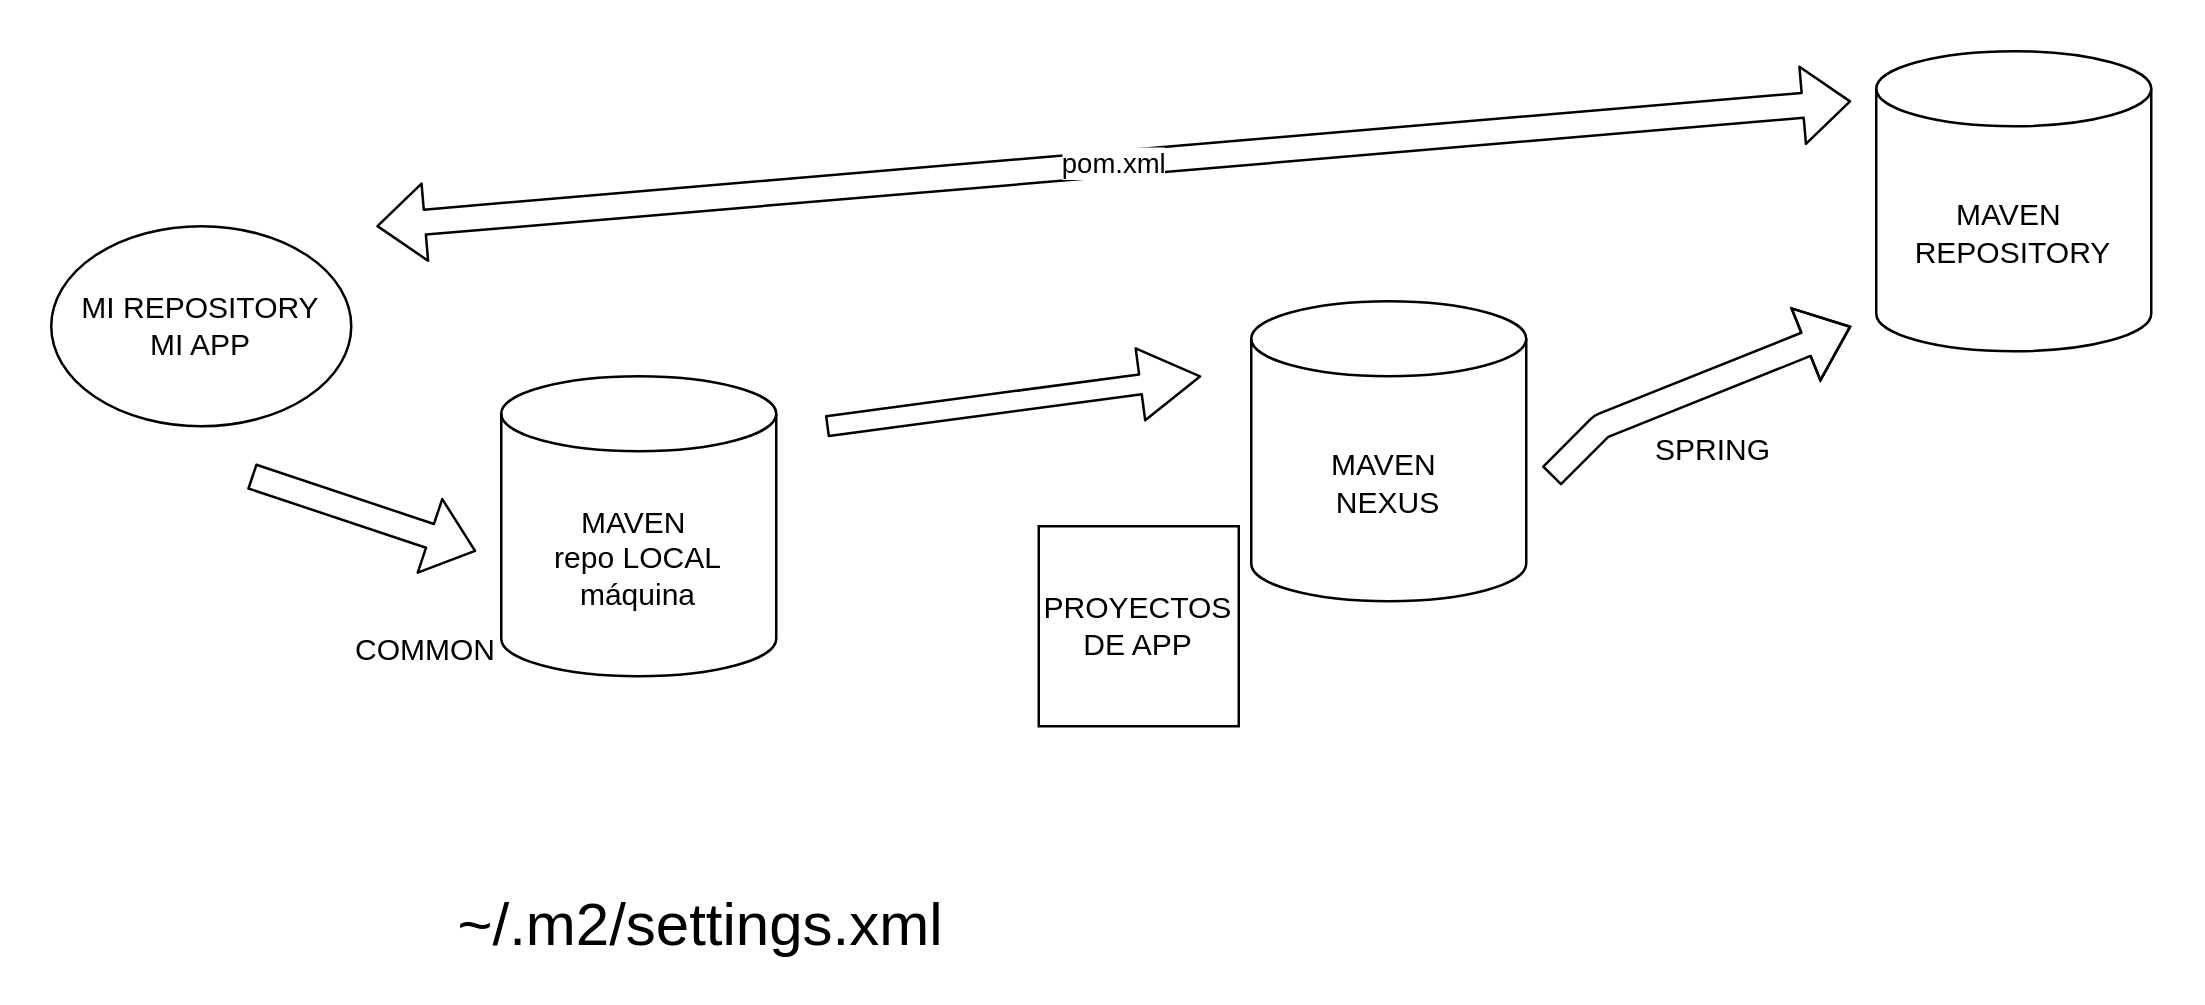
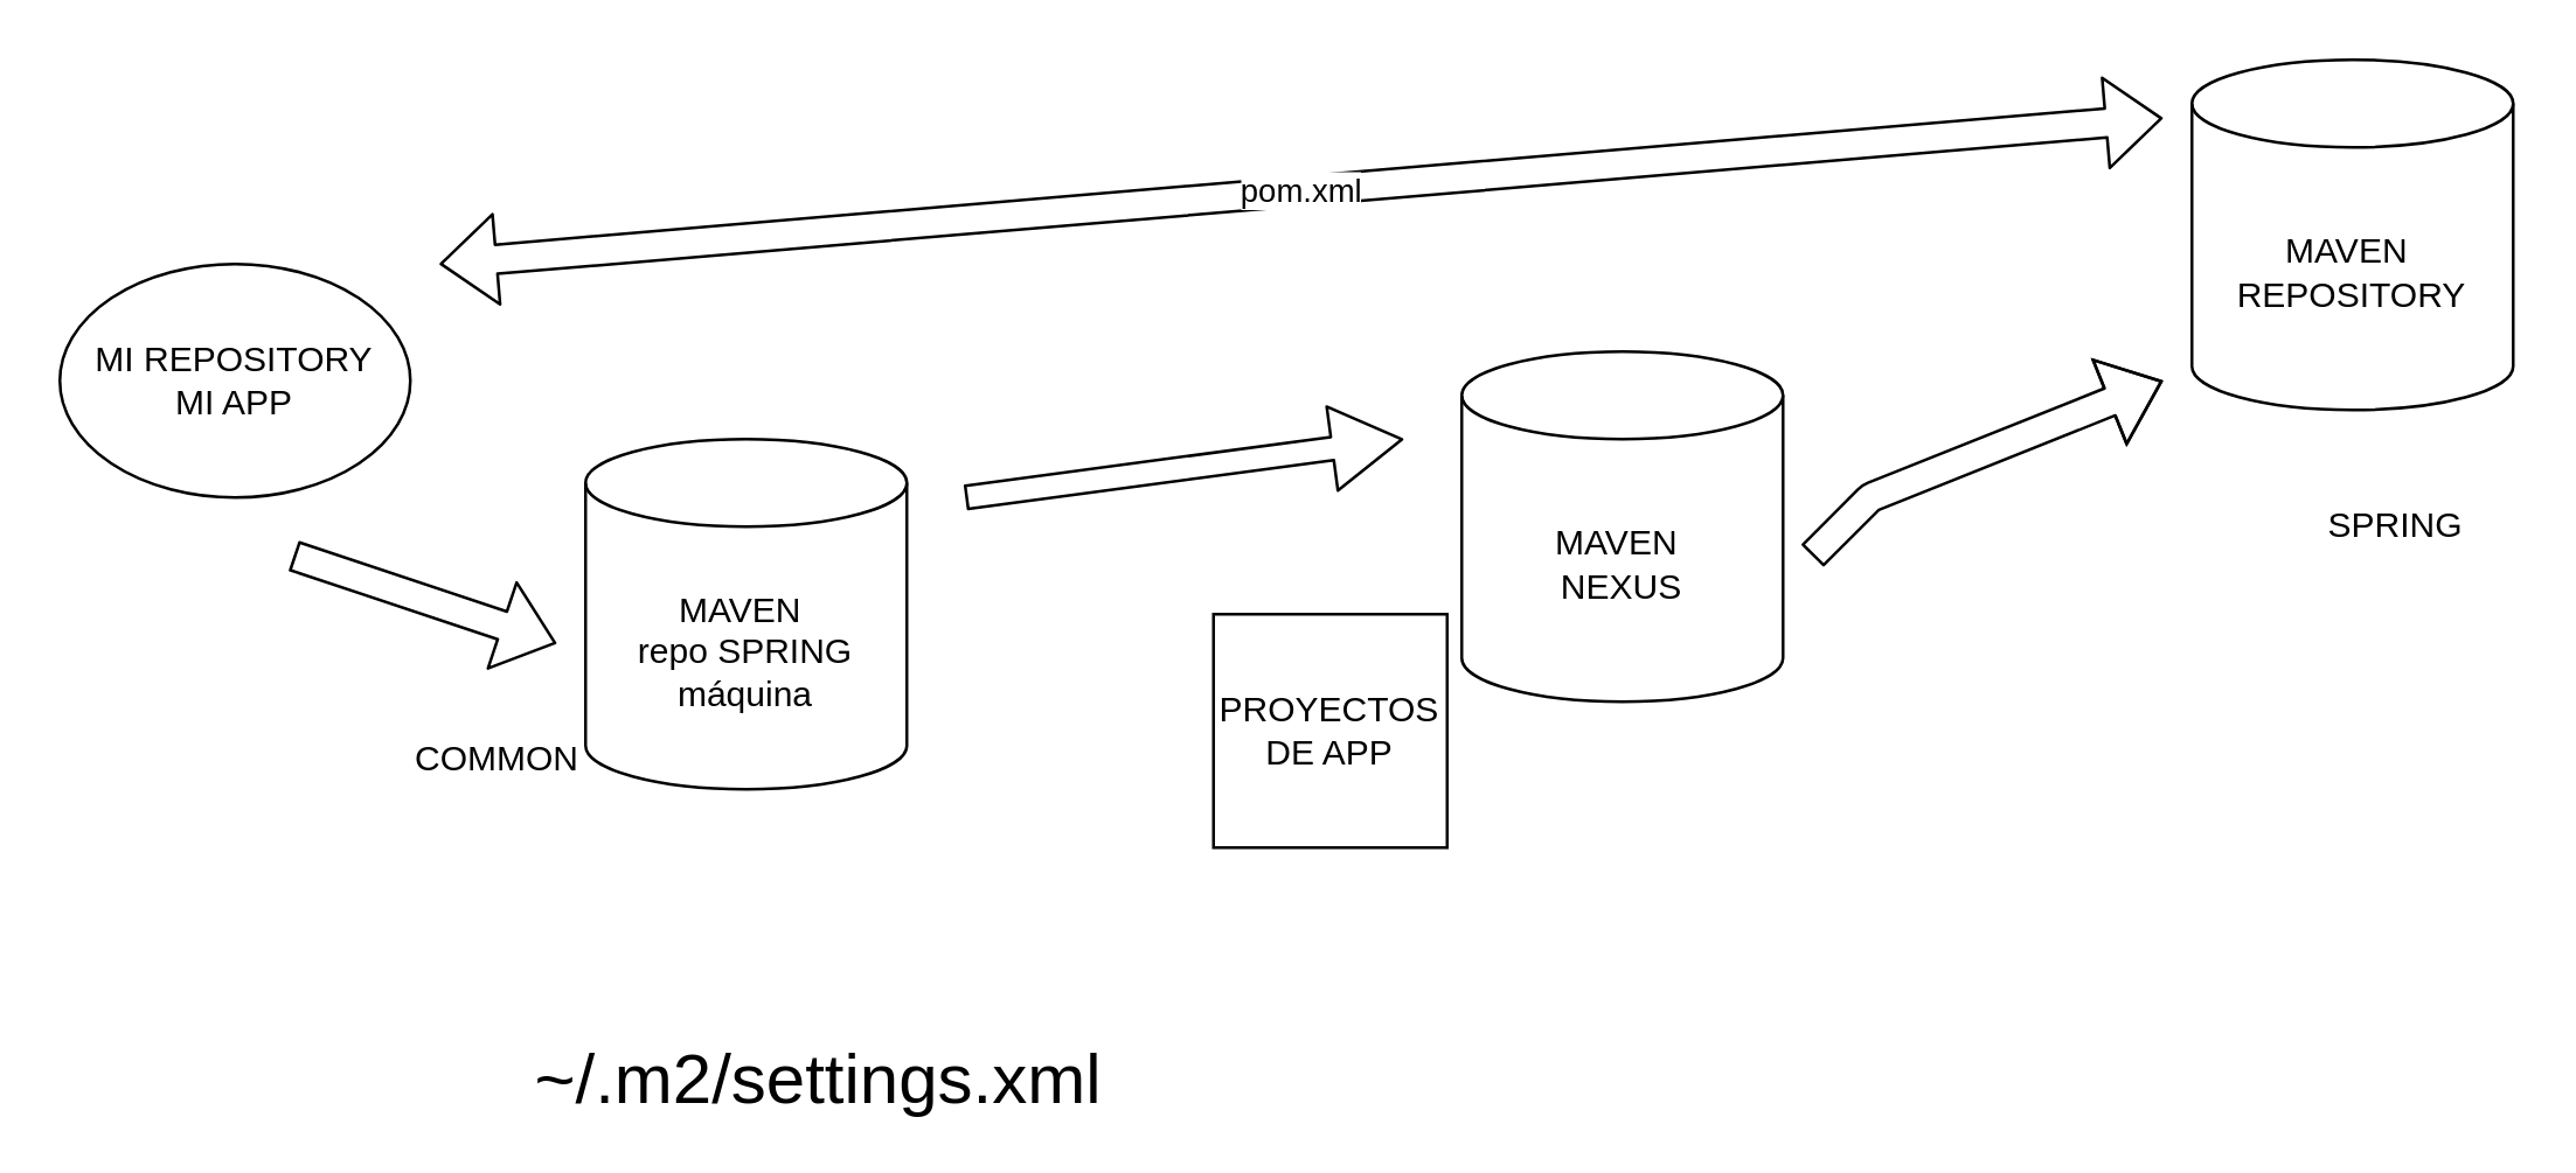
- <mxCell id="11" value="SPRING" style="text;html=1;strokeColor=none;fillColor=none;align=center;verticalAlign=middle;whiteSpace=wrap;rounded=0;" parent="1" vertex="1"><mxGeometry x="665" y="170" width="40" height="20" as="geometry" /></mxCell>
+ <mxCell id="11" value="SPRING" style="text;html=1;strokeColor=none;fillColor=none;align=center;verticalAlign=middle;whiteSpace=wrap;rounded=0;" parent="1" vertex="1"><mxGeometry x="800" y="170" width="40" height="20" as="geometry" /></mxCell>
- <mxCell id="8" value="MAVEN&amp;nbsp;&lt;br&gt;repo LOCAL&lt;br&gt;máquina" style="shape=cylinder3;whiteSpace=wrap;html=1;boundedLbl=1;backgroundOutline=1;size=15;" parent="1" vertex="1"><mxGeometry x="200" y="150" width="110" height="120" as="geometry" /></mxCell>
+ <mxCell id="8" value="MAVEN&amp;nbsp;&lt;br&gt;repo SPRING&lt;br&gt;máquina" style="shape=cylinder3;whiteSpace=wrap;html=1;boundedLbl=1;backgroundOutline=1;size=15;" parent="1" vertex="1"><mxGeometry x="200" y="150" width="110" height="120" as="geometry" /></mxCell>
